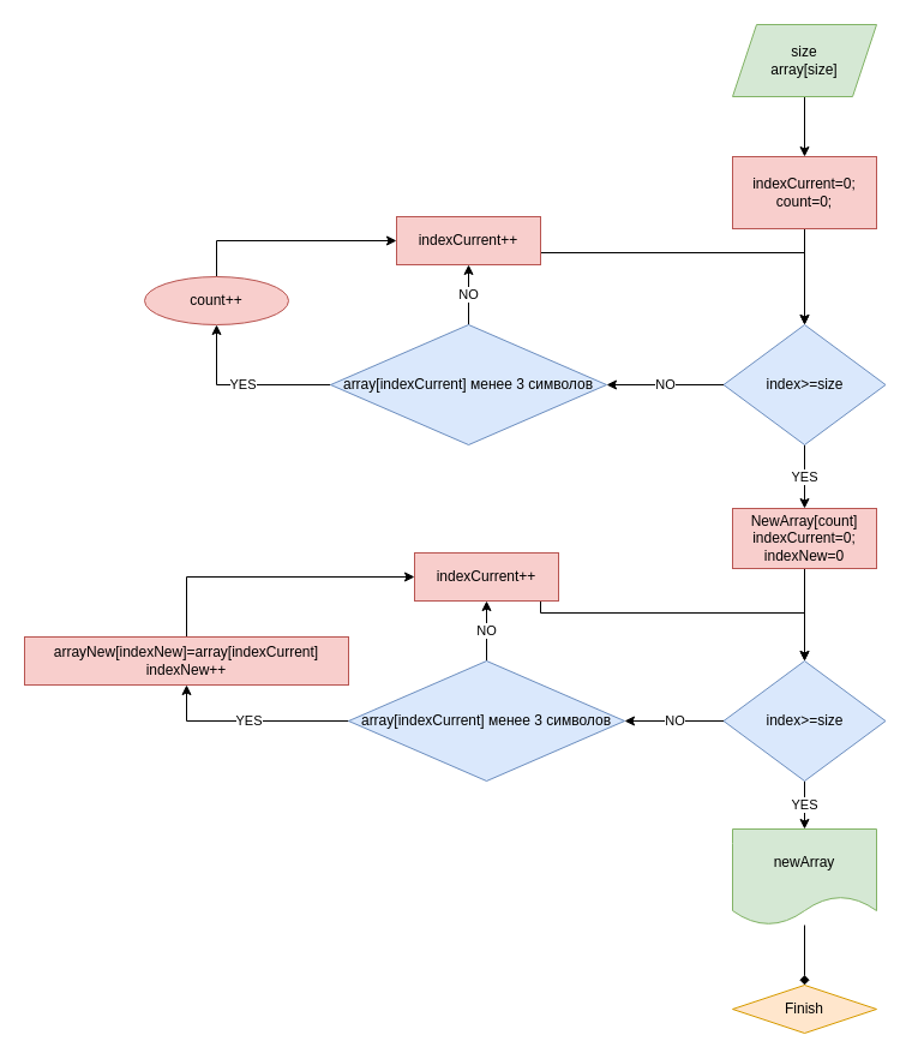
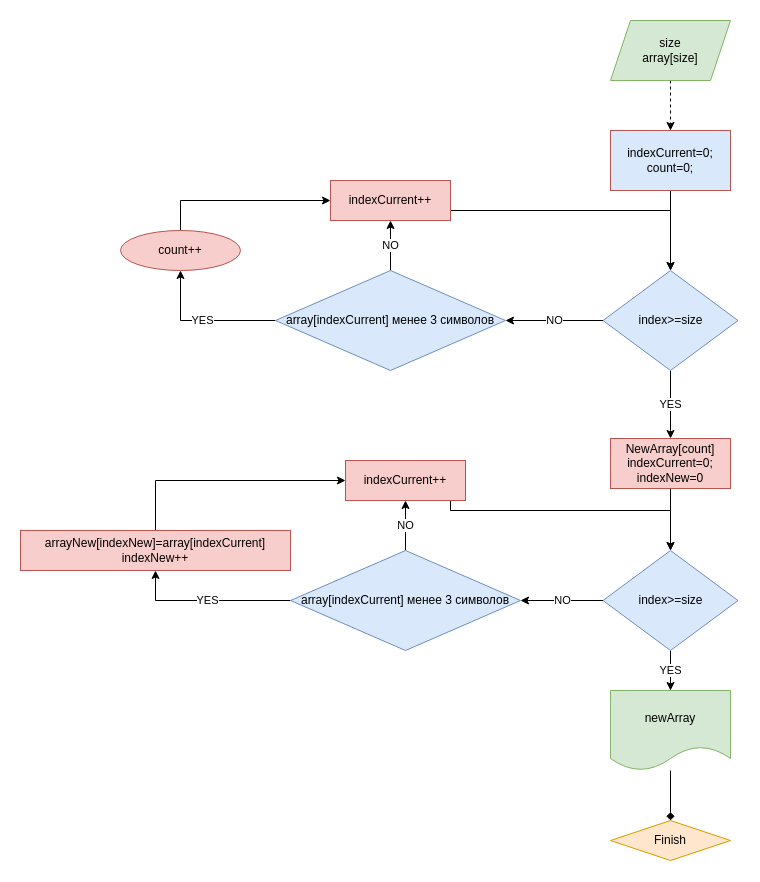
- <mxCell id="3" style="edgeStyle=orthogonalEdgeStyle;rounded=0;orthogonalLoop=1;jettySize=auto;html=1;exitX=0.5;exitY=1;exitDx=0;exitDy=0;" edge="1" parent="1" source="4" target="6"><mxGeometry relative="1" as="geometry" /></mxCell>
+ <mxCell id="3" style="edgeStyle=orthogonalEdgeStyle;rounded=0;orthogonalLoop=1;jettySize=auto;html=1;exitX=0.5;exitY=1;exitDx=0;exitDy=0;dashed=1;" edge="1" parent="1" source="4" target="6"><mxGeometry relative="1" as="geometry" /></mxCell>
- <mxCell id="6" value="indexCurrent=0;&lt;br&gt;count=0;" style="rounded=0;whiteSpace=wrap;html=1;fillColor=#f8cecc;strokeColor=#b85450;" vertex="1" parent="1"><mxGeometry x="610" y="130" width="120" height="60" as="geometry" /></mxCell>
+ <mxCell id="6" value="indexCurrent=0;&lt;br&gt;count=0;" style="rounded=0;whiteSpace=wrap;html=1;fillColor=#dae8fc;strokeColor=#b85450;" vertex="1" parent="1"><mxGeometry x="610" y="130" width="120" height="60" as="geometry" /></mxCell>
- <mxCell id="18" value="NewArray[count]&lt;br&gt;indexCurrent=0;&lt;br&gt;indexNew=0" style="rounded=0;whiteSpace=wrap;html=1;fillColor=#f8cecc;strokeColor=#b85450;" vertex="1" parent="1"><mxGeometry x="610" y="423" width="120" height="50" as="geometry" /></mxCell>
+ <mxCell id="18" value="NewArray[count]&lt;br&gt;indexCurrent=0;&lt;br&gt;indexNew=0" style="rounded=0;whiteSpace=wrap;html=1;fillColor=#f8cecc;strokeColor=#b85450;" vertex="1" parent="1"><mxGeometry x="610" y="438" width="120" height="50" as="geometry" /></mxCell>
